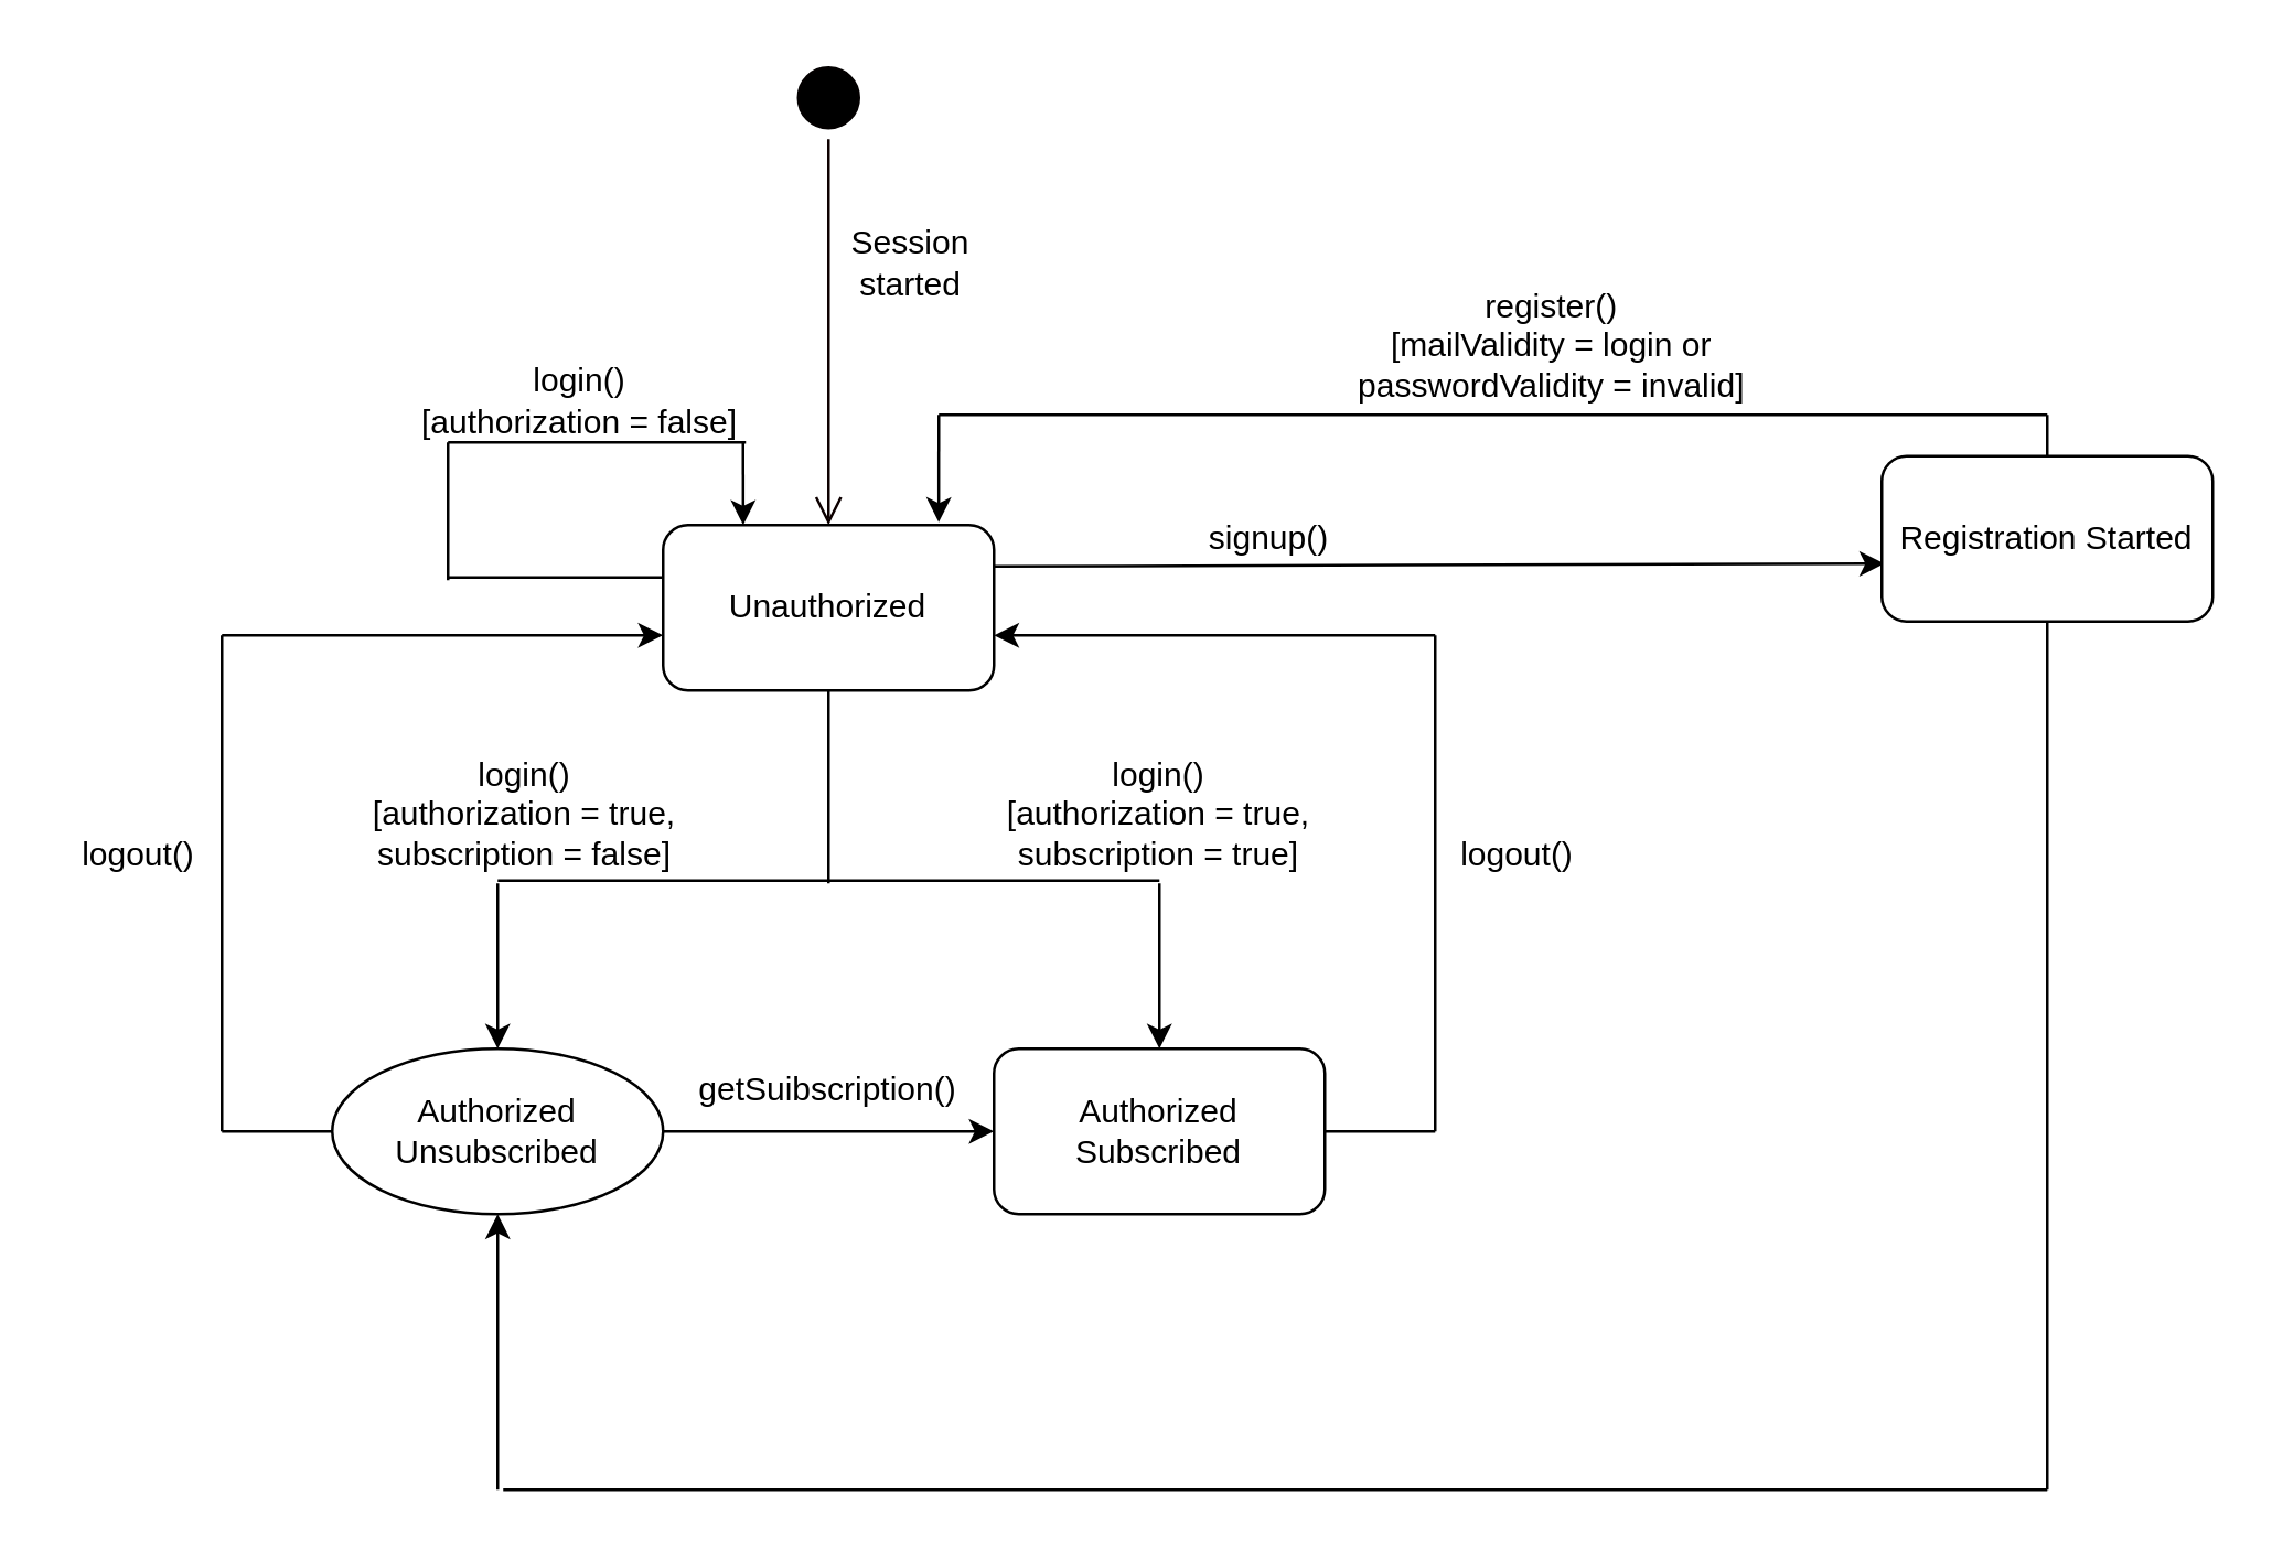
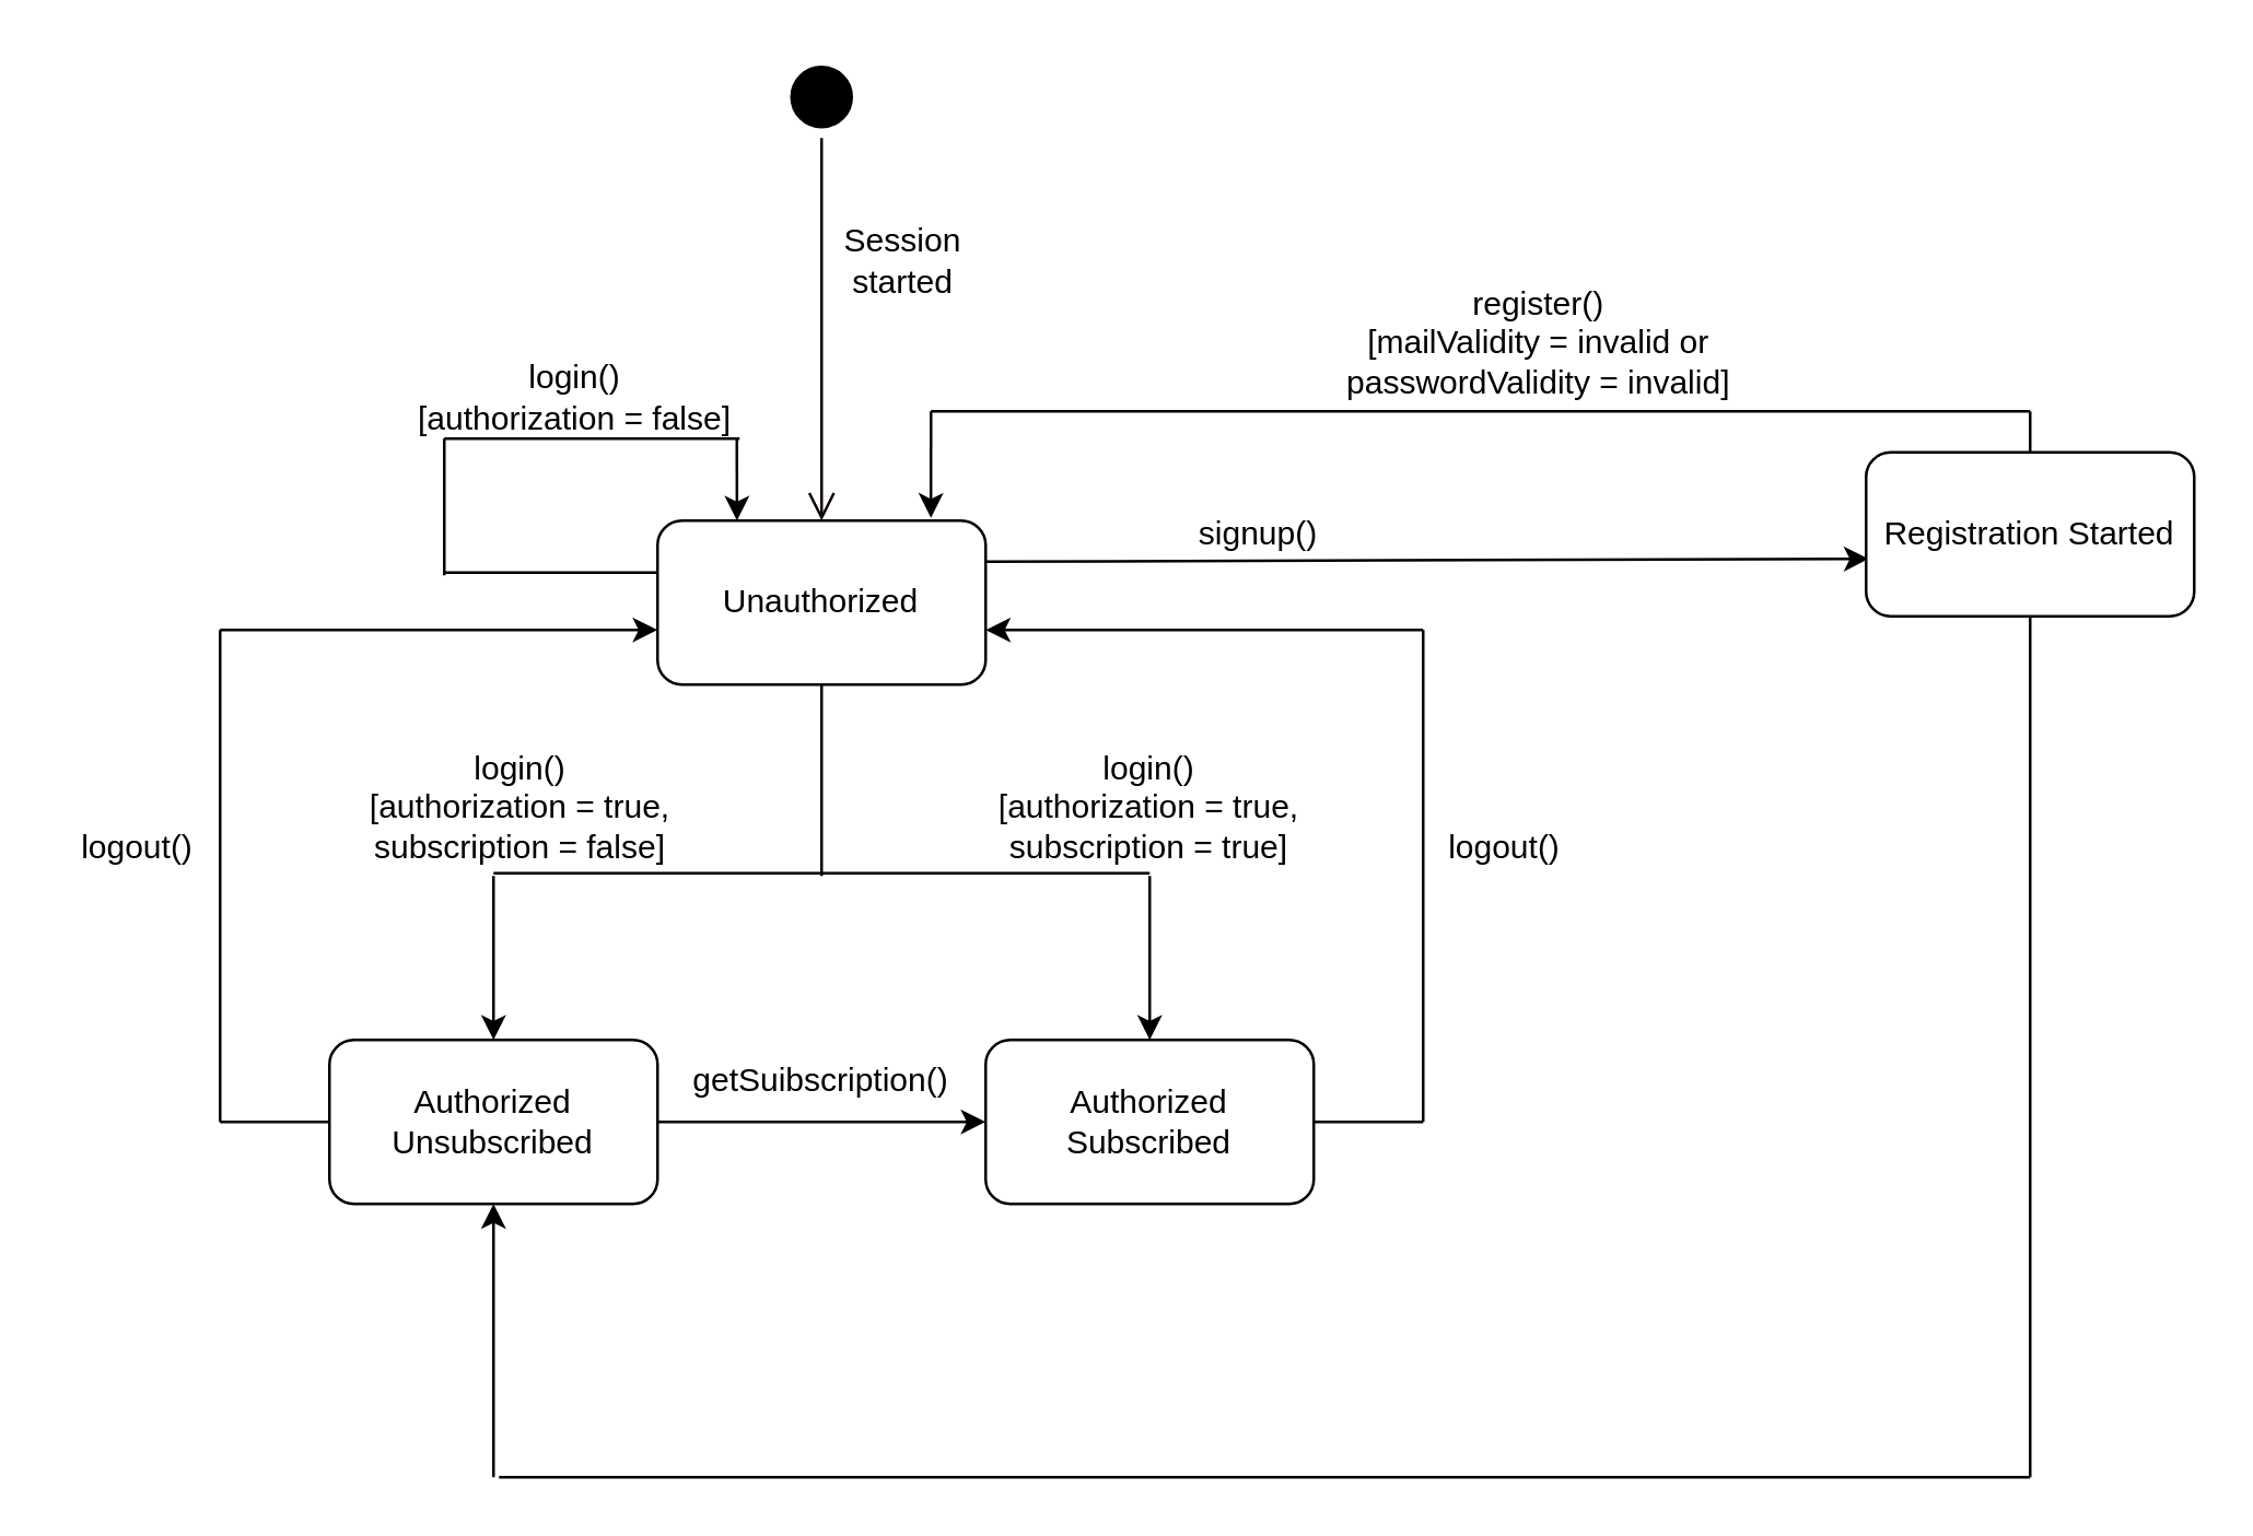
- <mxCell id="31" value="&lt;div&gt;register()&lt;/div&gt;&lt;div&gt;[mailValidity = login or&lt;br&gt;&lt;/div&gt;&lt;div&gt;passwordValidity = invalid]&lt;br&gt;&lt;/div&gt;" style="text;strokeColor=none;align=center;fillColor=none;html=1;verticalAlign=middle;whiteSpace=wrap;rounded=0;" parent="1" vertex="1"><mxGeometry x="490" y="110" width="145" height="30" as="geometry" /></mxCell>
+ <mxCell id="31" value="&lt;div&gt;register()&lt;/div&gt;&lt;div&gt;[mailValidity = invalid or&lt;br&gt;&lt;/div&gt;&lt;div&gt;passwordValidity = invalid]&lt;br&gt;&lt;/div&gt;" style="text;strokeColor=none;align=center;fillColor=none;html=1;verticalAlign=middle;whiteSpace=wrap;rounded=0;" parent="1" vertex="1"><mxGeometry x="490" y="110" width="145" height="30" as="geometry" /></mxCell>
- <mxCell id="6" value="Authorized&lt;br&gt;Unsubscribed" style="ellipse;whiteSpace=wrap;html=1;" parent="1" vertex="1"><mxGeometry x="120" y="380" width="120" height="60" as="geometry" /></mxCell>
+ <mxCell id="6" value="Authorized&lt;br&gt;Unsubscribed" style="rounded=1;whiteSpace=wrap;html=1;" parent="1" vertex="1"><mxGeometry x="120" y="380" width="120" height="60" as="geometry" /></mxCell>
